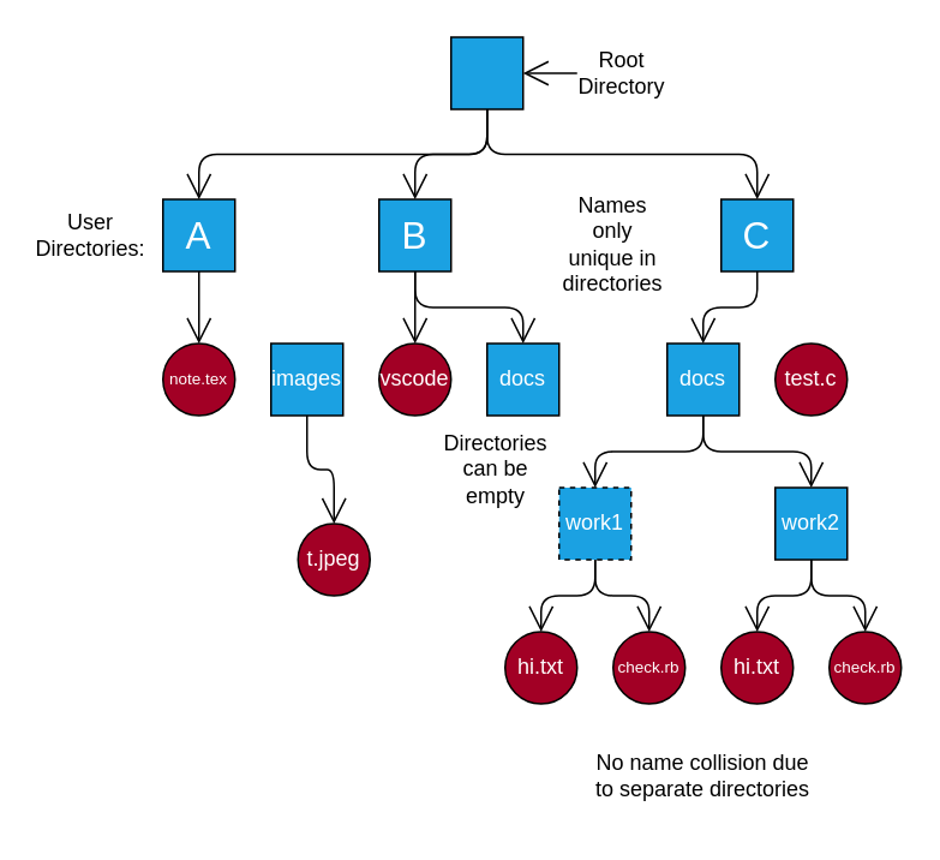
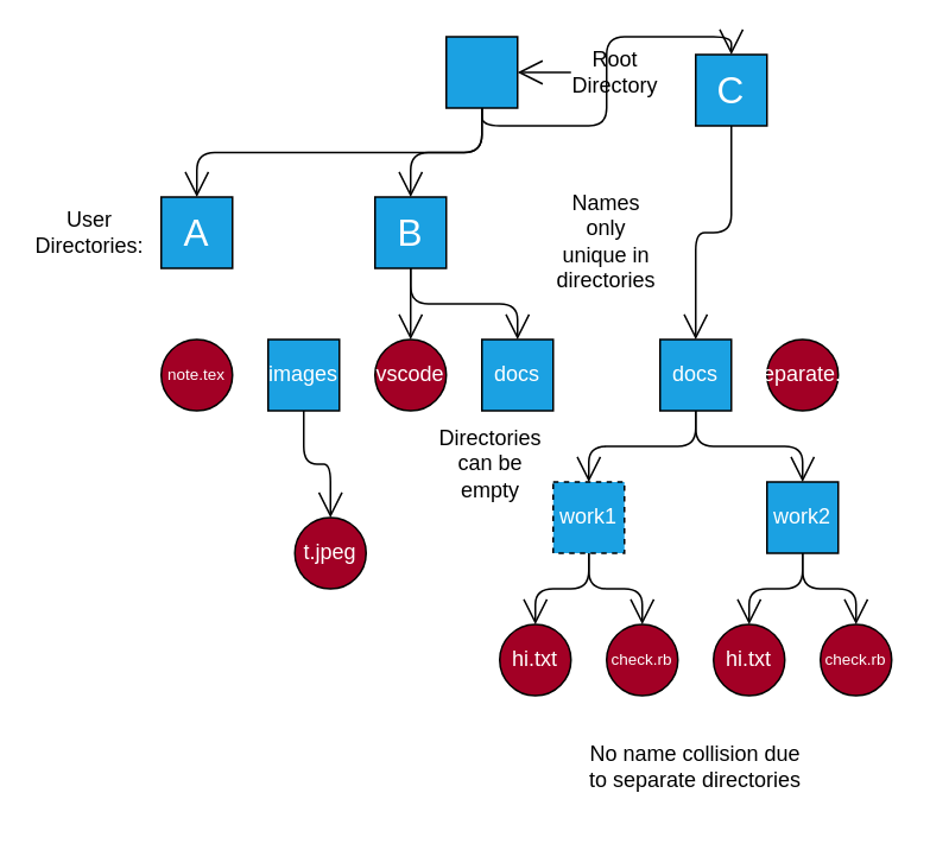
- <mxCell id="13" value="C" style="rounded=0;whiteSpace=wrap;html=1;fontSize=21;fillColor=#1ba1e2;fontColor=#ffffff;strokeColor=#000000;" vertex="1" parent="1"><mxGeometry x="400" y="110" width="40" height="40" as="geometry" /></mxCell>
+ <mxCell id="13" value="C" style="rounded=0;whiteSpace=wrap;html=1;fontSize=21;fillColor=#1ba1e2;fontColor=#ffffff;strokeColor=#000000;" vertex="1" parent="1"><mxGeometry x="390" y="30" width="40" height="40" as="geometry" /></mxCell>
- <mxCell id="7" style="edgeStyle=orthogonalEdgeStyle;html=1;exitX=0.5;exitY=1;exitDx=0;exitDy=0;entryX=0.5;entryY=0;entryDx=0;entryDy=0;endArrow=open;endFill=0;endSize=12;" edge="1" parent="1" source="8" target="6"><mxGeometry relative="1" as="geometry" /></mxCell>
- <mxCell id="22" value="test.c" style="ellipse;whiteSpace=wrap;html=1;aspect=fixed;fillColor=#a20025;fontColor=#ffffff;strokeColor=#000000;" vertex="1" parent="1"><mxGeometry x="430" y="190" width="40" height="40" as="geometry" /></mxCell>
+ <mxCell id="22" value="separate.c" style="ellipse;whiteSpace=wrap;html=1;aspect=fixed;fillColor=#a20025;fontColor=#ffffff;strokeColor=#000000;" vertex="1" parent="1"><mxGeometry x="430" y="190" width="40" height="40" as="geometry" /></mxCell>
